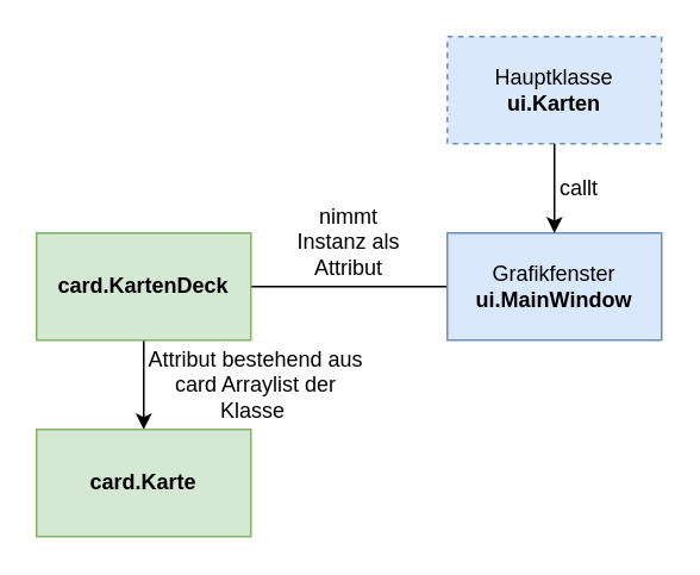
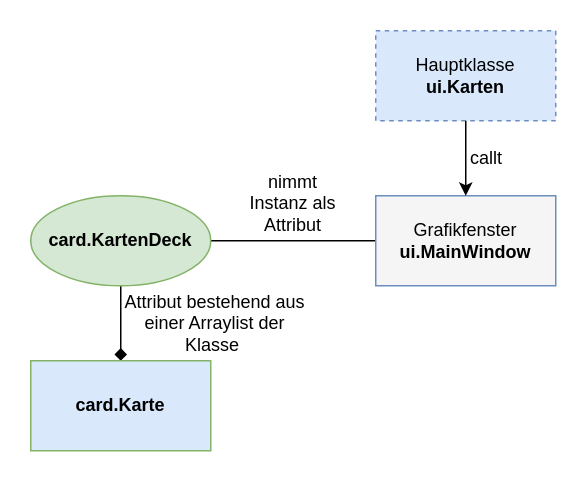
- <mxCell id="5" value="&lt;b&gt;card.KartenDeck&lt;/b&gt;" style="rounded=0;whiteSpace=wrap;html=1;fillColor=#d5e8d4;strokeColor=#82b366;" parent="1" vertex="1"><mxGeometry x="20" y="130" width="120" height="60" as="geometry" /></mxCell>
+ <mxCell id="5" value="&lt;b&gt;card.KartenDeck&lt;/b&gt;" style="ellipse;whiteSpace=wrap;html=1;fillColor=#d5e8d4;strokeColor=#82b366;" parent="1" vertex="1"><mxGeometry x="20" y="130" width="120" height="60" as="geometry" /></mxCell>
- <mxCell id="3" value="Grafikfenster&lt;br&gt;&lt;b&gt;ui.MainWindow&lt;/b&gt;" style="rounded=0;whiteSpace=wrap;html=1;fillColor=#dae8fc;strokeColor=#6c8ebf;" parent="1" vertex="1"><mxGeometry x="250" y="130" width="120" height="60" as="geometry" /></mxCell>
+ <mxCell id="3" value="Grafikfenster&lt;br&gt;&lt;b&gt;ui.MainWindow&lt;/b&gt;" style="rounded=0;whiteSpace=wrap;html=1;fillColor=#f5f5f5;strokeColor=#6c8ebf;" parent="1" vertex="1"><mxGeometry x="250" y="130" width="120" height="60" as="geometry" /></mxCell>
- <mxCell id="11" value="Attribut bestehend aus card Arraylist der Klasse&amp;nbsp;" style="text;html=1;strokeColor=none;fillColor=none;align=center;verticalAlign=middle;whiteSpace=wrap;rounded=0;" parent="1" vertex="1"><mxGeometry x="80" y="200" width="126" height="30" as="geometry" /></mxCell>
+ <mxCell id="11" value="Attribut bestehend aus einer Arraylist der Klasse&amp;nbsp;" style="text;html=1;strokeColor=none;fillColor=none;align=center;verticalAlign=middle;whiteSpace=wrap;rounded=0;" parent="1" vertex="1"><mxGeometry x="80" y="200" width="126" height="30" as="geometry" /></mxCell>
- <mxCell id="4" style="edgeStyle=orthogonalEdgeStyle;rounded=0;orthogonalLoop=1;jettySize=auto;html=1;entryX=0.5;entryY=0;entryDx=0;entryDy=0;" parent="1" source="5" target="6" edge="1"><mxGeometry relative="1" as="geometry" /></mxCell>
+ <mxCell id="4" style="edgeStyle=orthogonalEdgeStyle;rounded=0;orthogonalLoop=1;jettySize=auto;html=1;entryX=0.5;entryY=0;entryDx=0;entryDy=0;endArrow=diamond;" parent="1" source="5" target="6" edge="1"><mxGeometry relative="1" as="geometry" /></mxCell>
- <mxCell id="6" value="&lt;b&gt;card.Karte&lt;/b&gt;" style="rounded=0;whiteSpace=wrap;html=1;fillColor=#d5e8d4;strokeColor=#82b366;" parent="1" vertex="1"><mxGeometry x="20" y="240" width="120" height="60" as="geometry" /></mxCell>
+ <mxCell id="6" value="&lt;b&gt;card.Karte&lt;/b&gt;" style="rounded=0;whiteSpace=wrap;html=1;fillColor=#dae8fc;strokeColor=#82b366;" parent="1" vertex="1"><mxGeometry x="20" y="240" width="120" height="60" as="geometry" /></mxCell>
